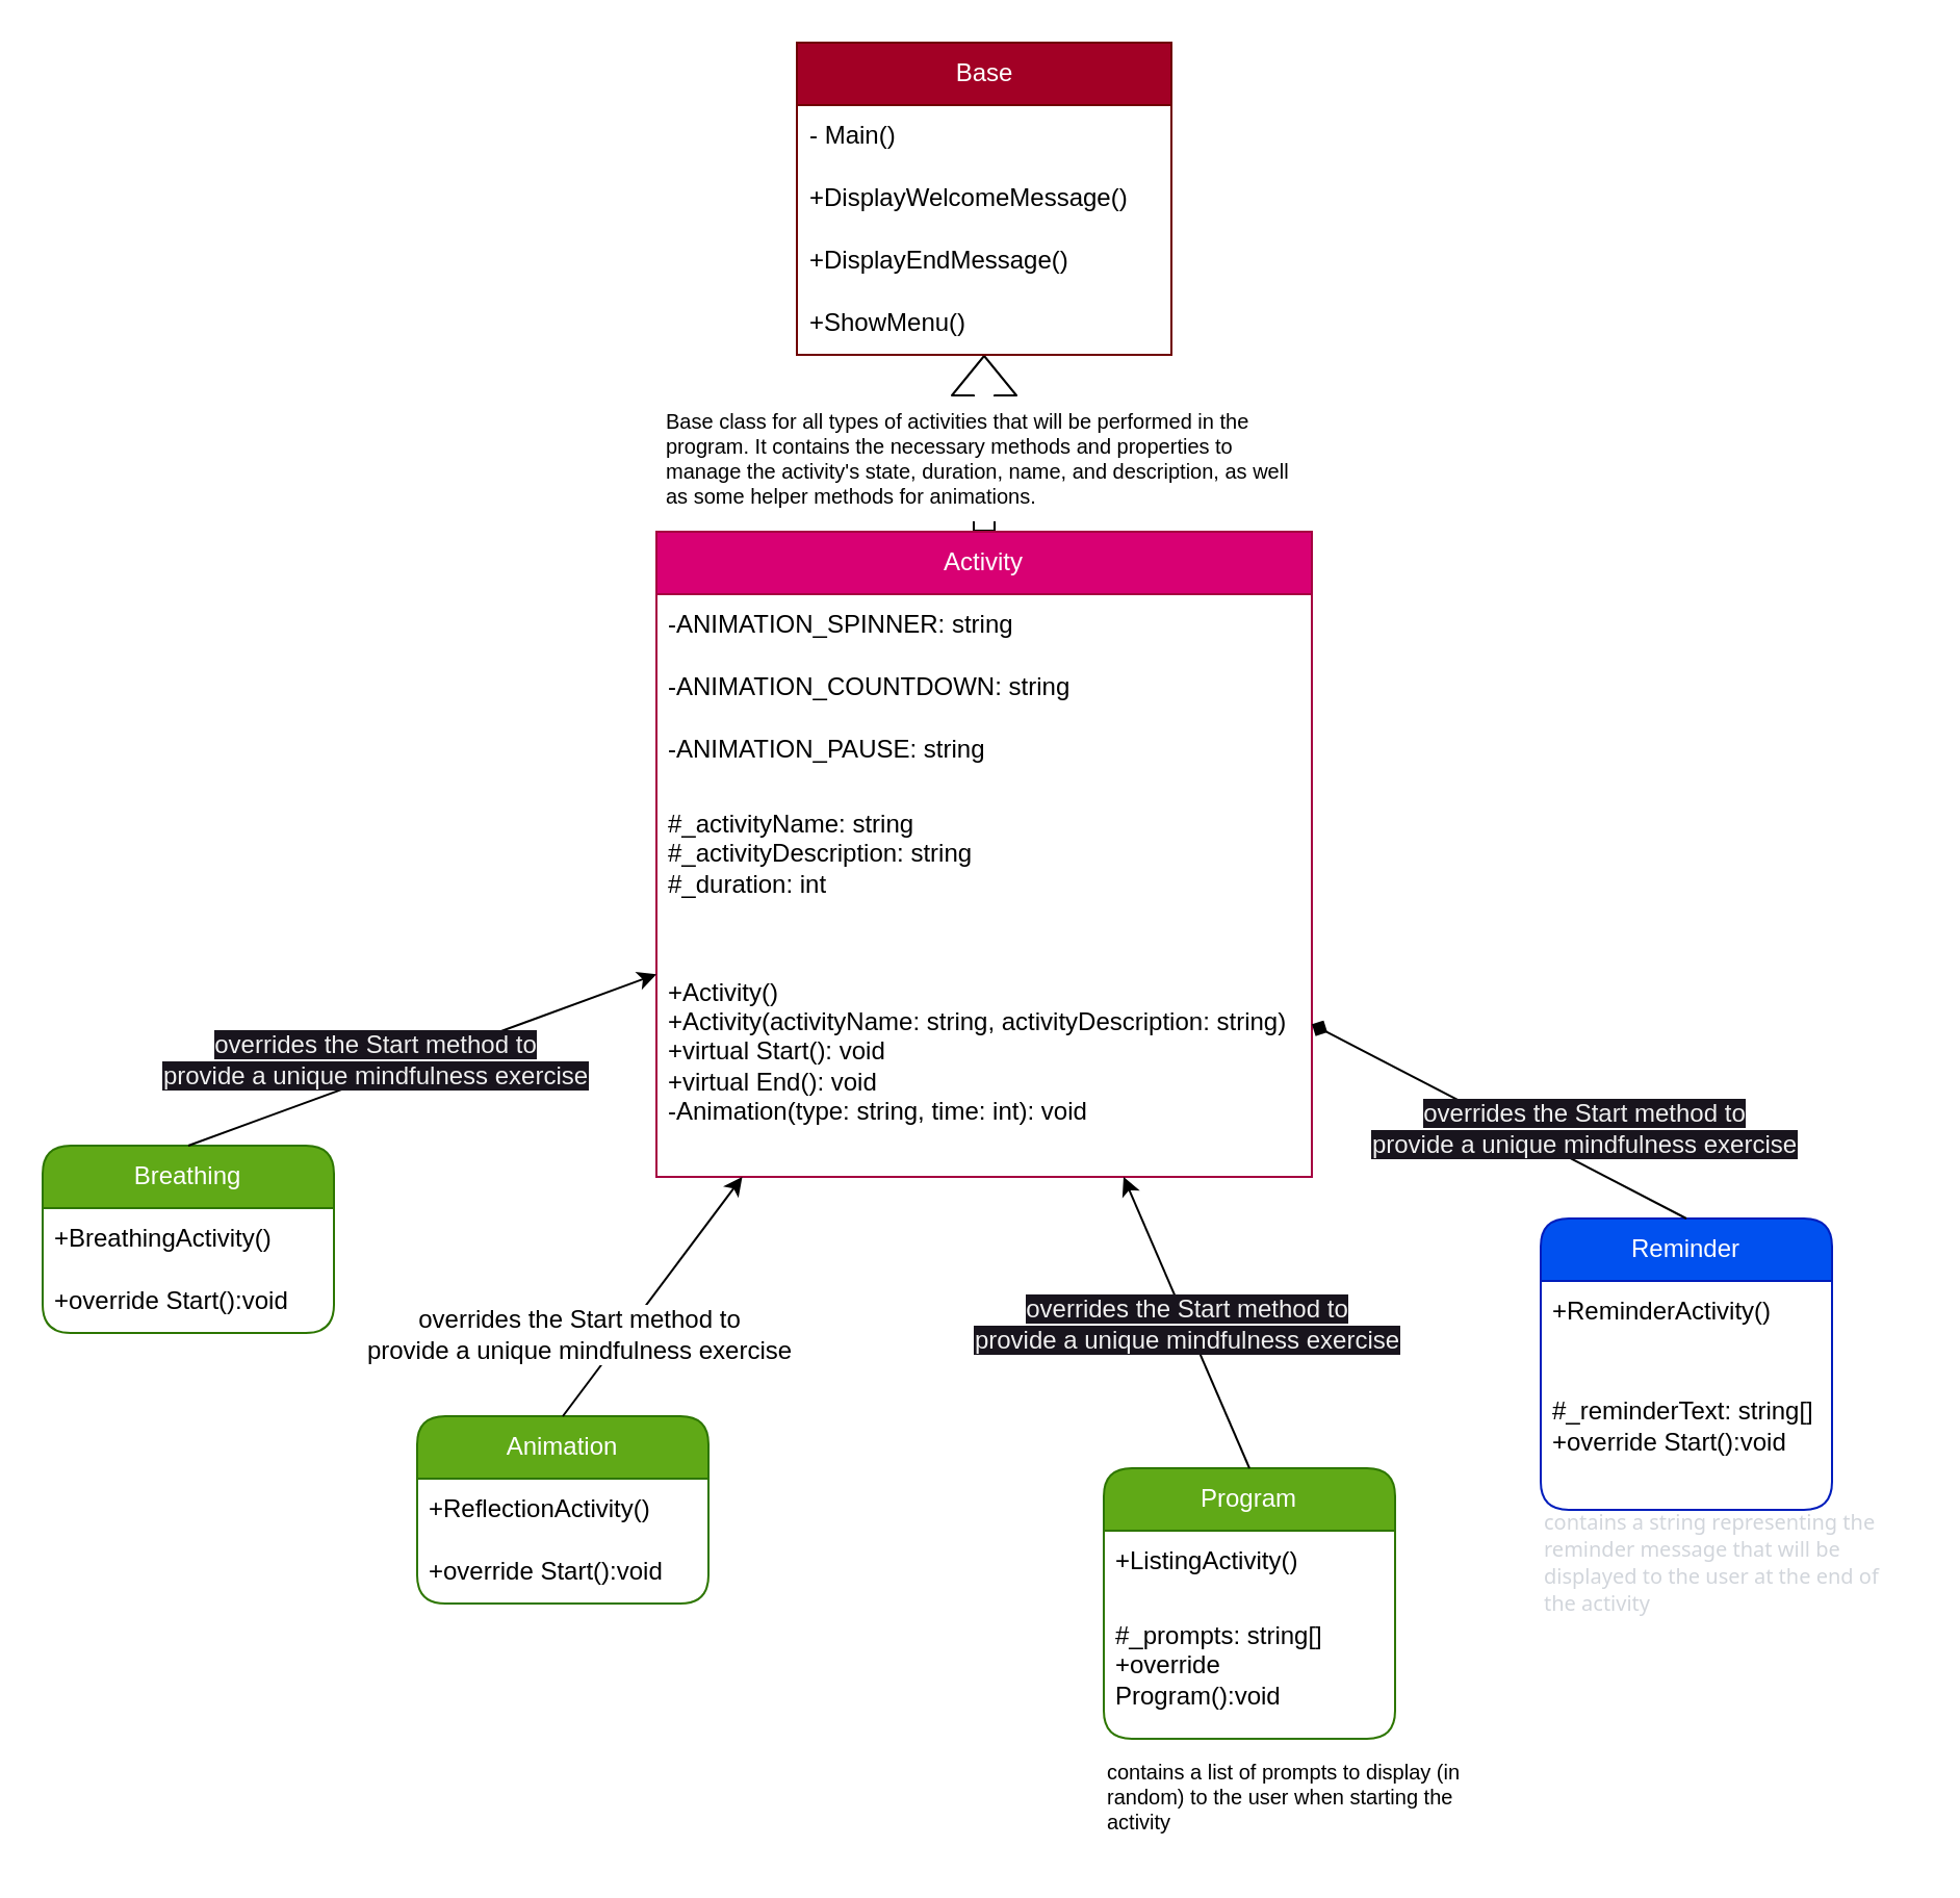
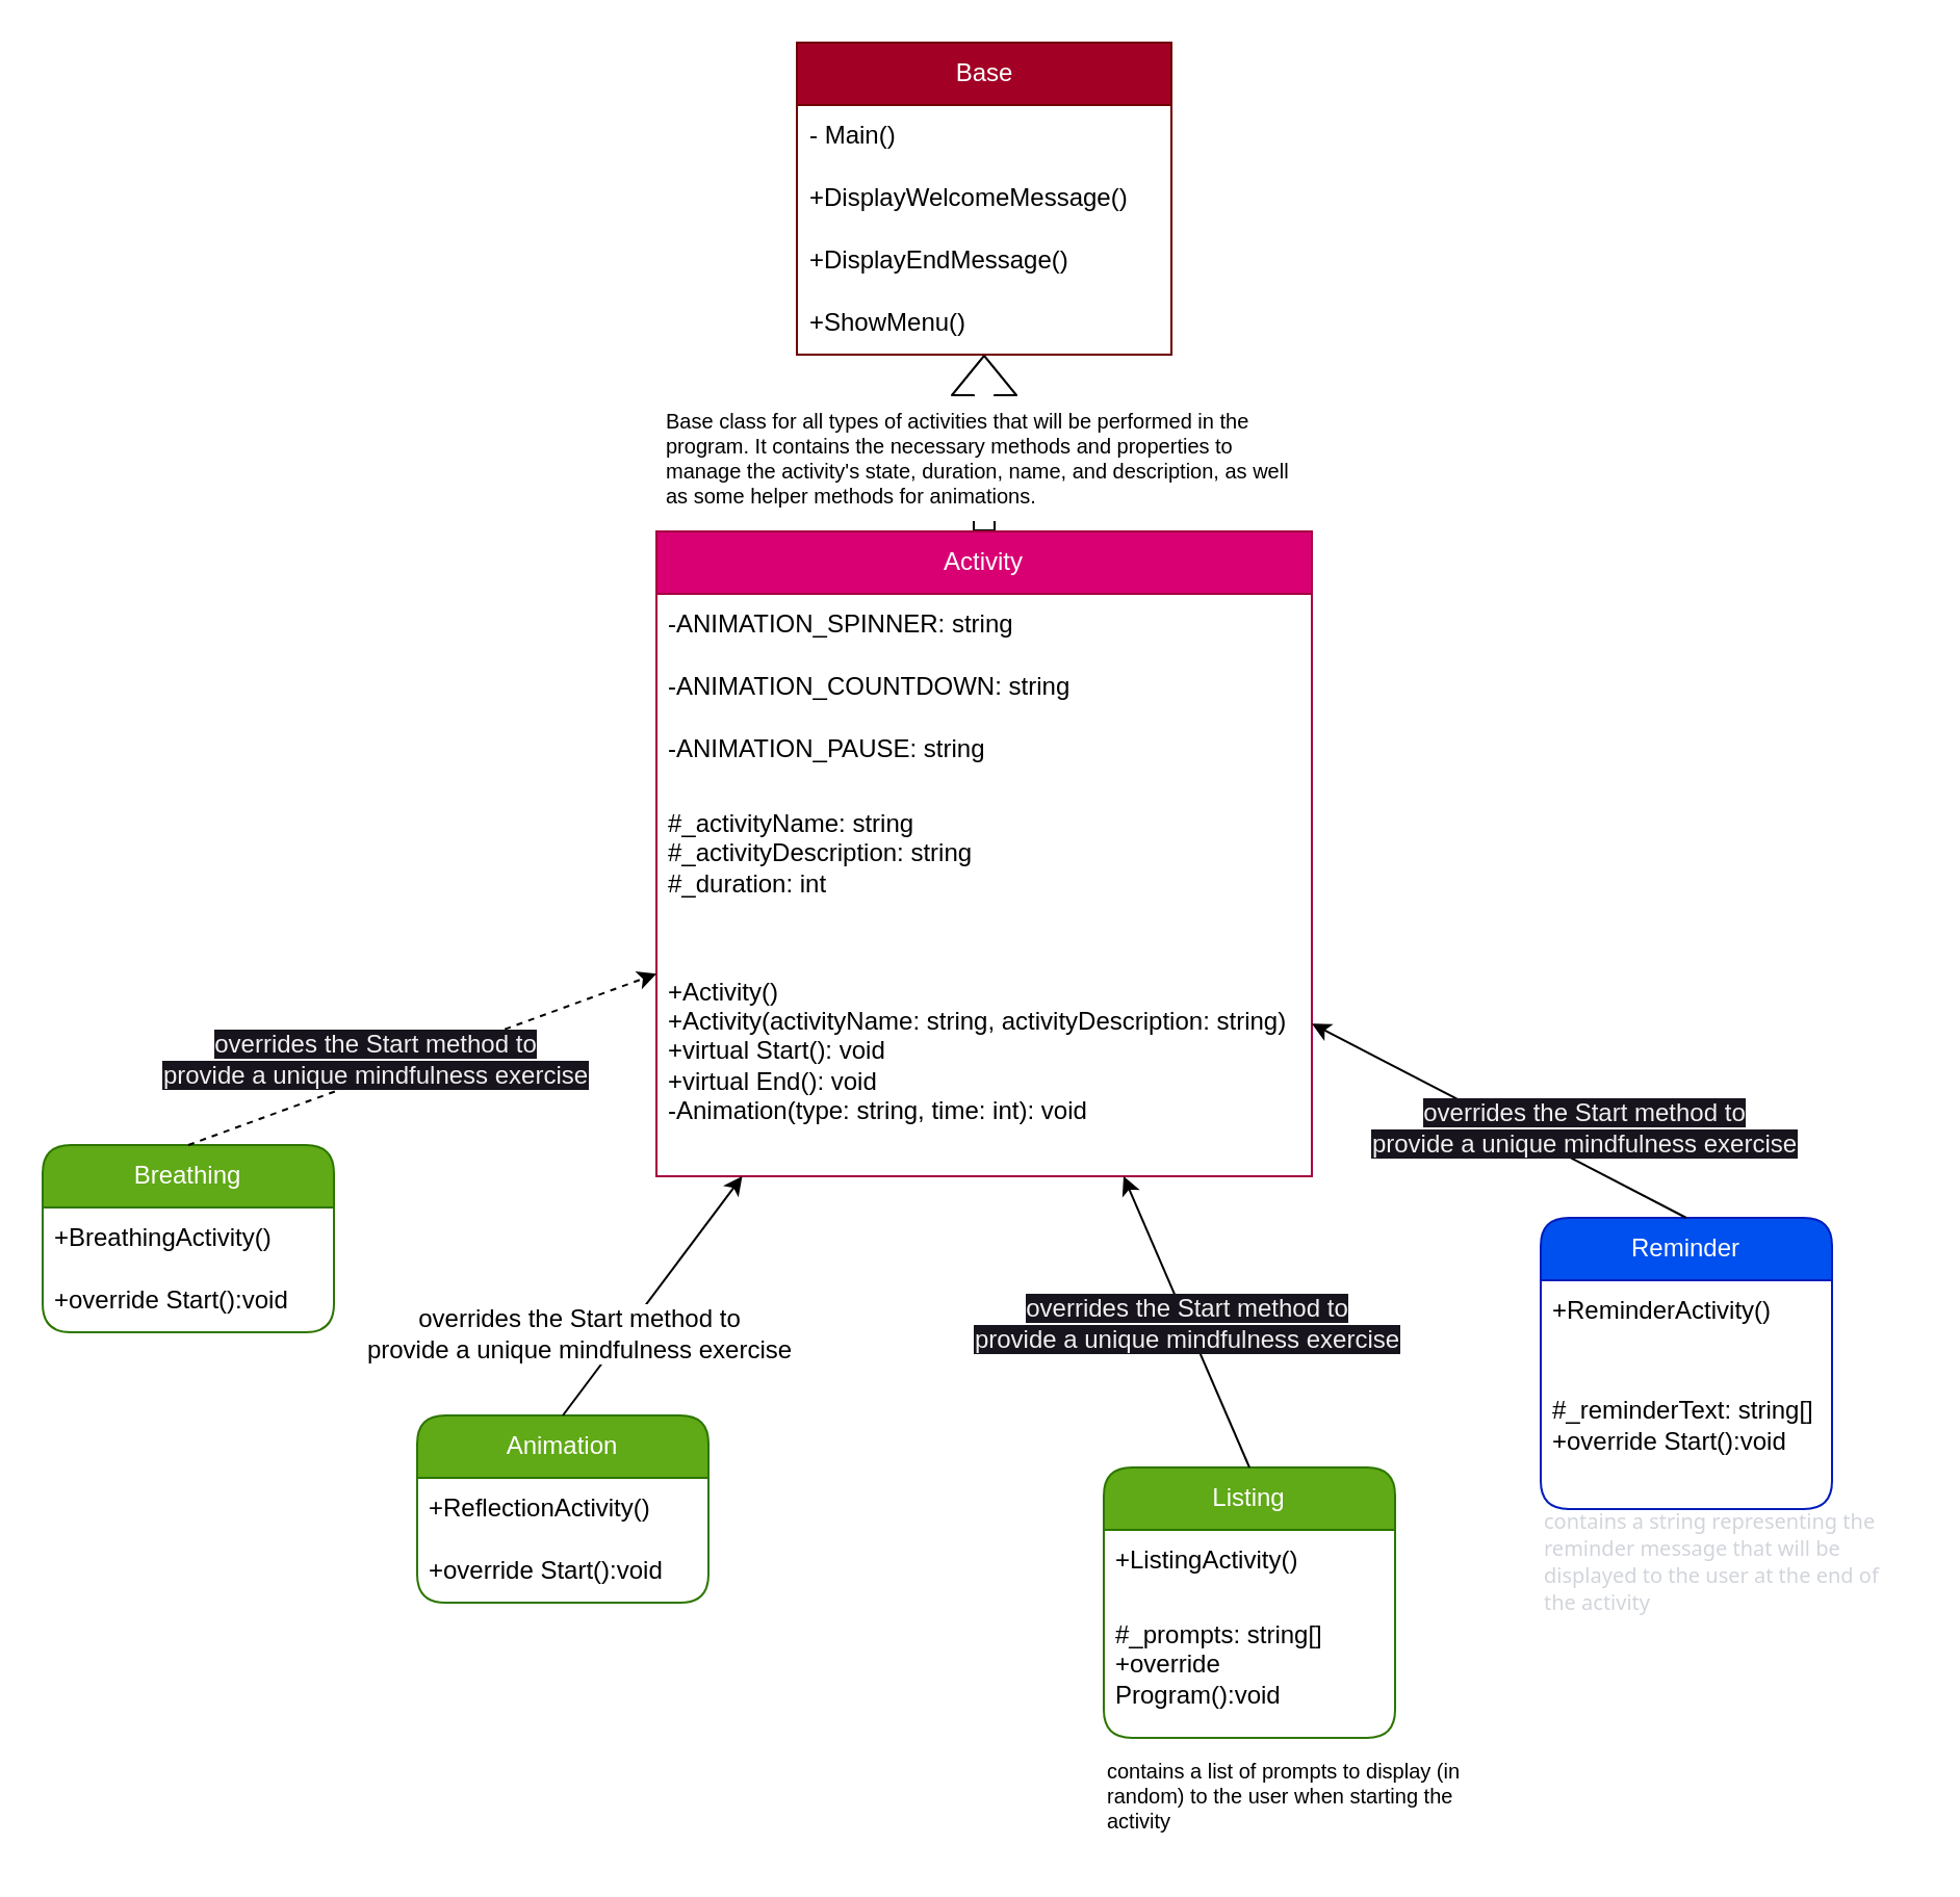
- <mxCell id="34" value="" style="endArrow=diamond;html=1;fontSize=10;exitX=0.5;exitY=0;exitDx=0;exitDy=0;" parent="1" source="23" target="6" edge="1"><mxGeometry relative="1" as="geometry"><mxPoint x="70" y="565" as="sourcePoint" /><mxPoint x="170" y="565" as="targetPoint" /></mxGeometry></mxCell>
+ <mxCell id="34" value="" style="endArrow=classic;html=1;fontSize=10;exitX=0.5;exitY=0;exitDx=0;exitDy=0;" parent="1" source="23" target="6" edge="1"><mxGeometry relative="1" as="geometry"><mxPoint x="70" y="565" as="sourcePoint" /><mxPoint x="170" y="565" as="targetPoint" /></mxGeometry></mxCell>
- <mxCell id="28" value="" style="endArrow=classic;html=1;fontSize=10;exitX=0.5;exitY=0;exitDx=0;exitDy=0;" parent="1" source="3" target="6" edge="1"><mxGeometry relative="1" as="geometry"><mxPoint x="90" y="560" as="sourcePoint" /><mxPoint x="60" y="445" as="targetPoint" /></mxGeometry></mxCell>
+ <mxCell id="28" value="" style="endArrow=classic;html=1;fontSize=10;exitX=0.5;exitY=0;exitDx=0;exitDy=0;dashed=1;" parent="1" source="3" target="6" edge="1"><mxGeometry relative="1" as="geometry"><mxPoint x="90" y="560" as="sourcePoint" /><mxPoint x="60" y="445" as="targetPoint" /></mxGeometry></mxCell>
- <mxCell id="20" value="Program" style="swimlane;fontStyle=0;childLayout=stackLayout;horizontal=1;startSize=30;horizontalStack=0;resizeParent=1;resizeParentMax=0;resizeLast=0;collapsible=1;marginBottom=0;whiteSpace=wrap;html=1;swimlaneFillColor=default;rounded=1;fillColor=#60a917;fontColor=#ffffff;strokeColor=#2D7600;" parent="1" vertex="1"><mxGeometry x="530" y="705" width="140" height="130" as="geometry" /></mxCell>
+ <mxCell id="20" value="Listing" style="swimlane;fontStyle=0;childLayout=stackLayout;horizontal=1;startSize=30;horizontalStack=0;resizeParent=1;resizeParentMax=0;resizeLast=0;collapsible=1;marginBottom=0;whiteSpace=wrap;html=1;swimlaneFillColor=default;rounded=1;fillColor=#60a917;fontColor=#ffffff;strokeColor=#2D7600;" parent="1" vertex="1"><mxGeometry x="530" y="705" width="140" height="130" as="geometry" /></mxCell>
